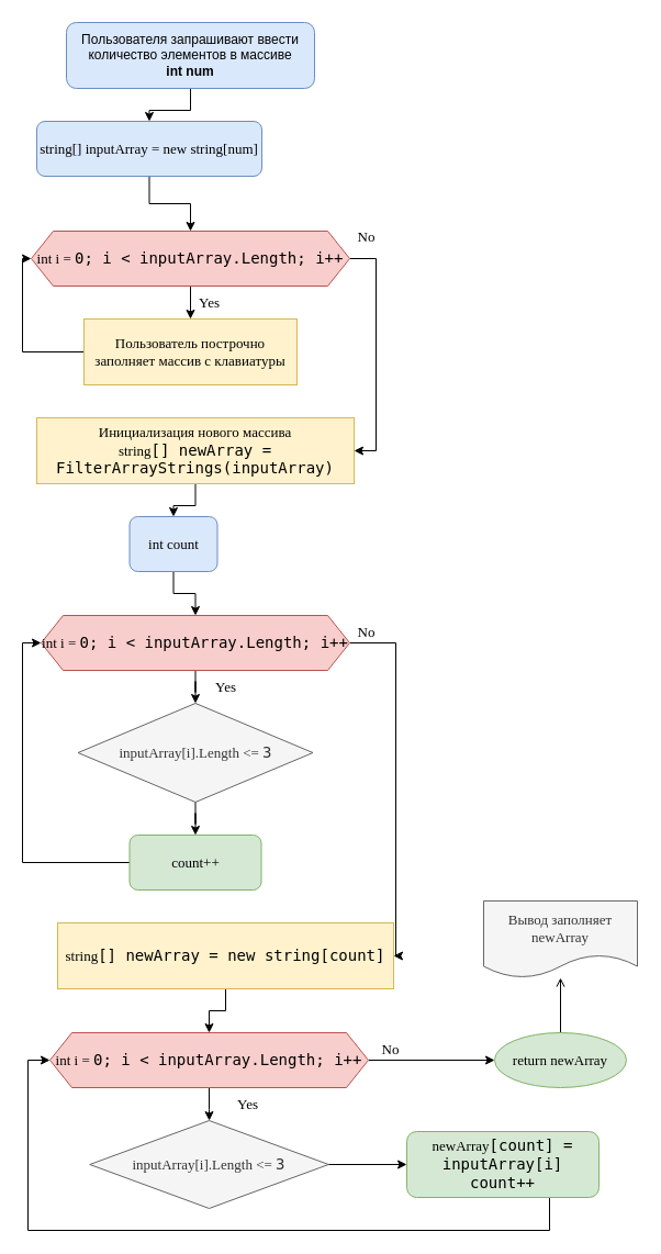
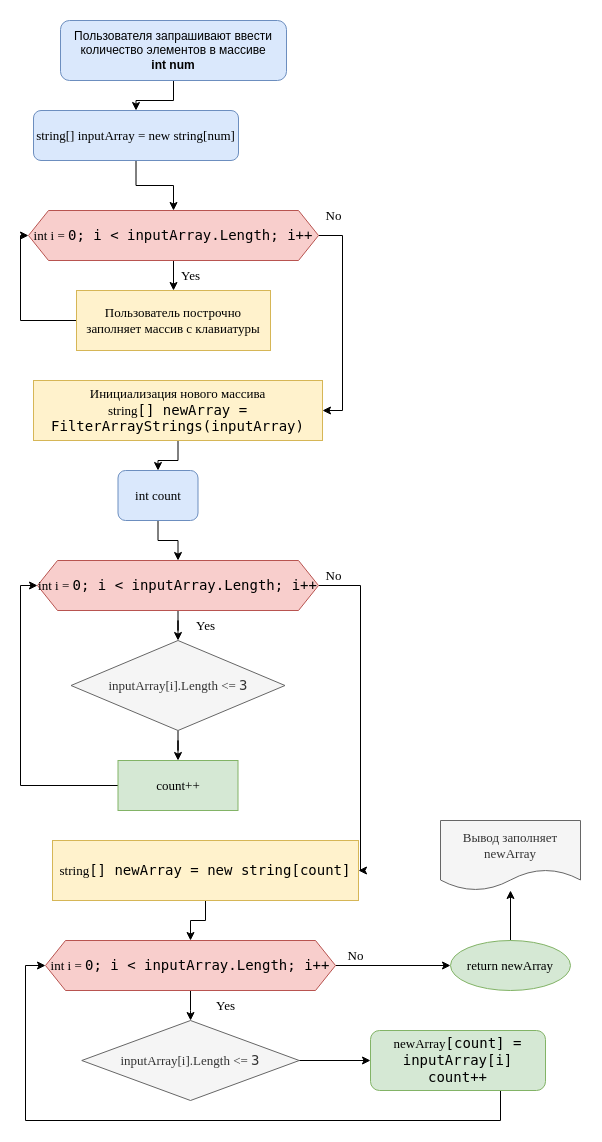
- <mxCell id="19" value="count++" style="rounded=1;whiteSpace=wrap;html=1;labelBackgroundColor=none;fontFamily=Verdana;fontSize=13;fillColor=#d5e8d4;strokeColor=#82b366;" vertex="1" parent="1"><mxGeometry x="117.5" y="760" width="120" height="50" as="geometry" /></mxCell>
+ <mxCell id="19" value="count++" style="whiteSpace=wrap;html=1;labelBackgroundColor=none;fontFamily=Verdana;fontSize=13;fillColor=#d5e8d4;strokeColor=#82b366;rounded=0;" vertex="1" parent="1"><mxGeometry x="117.5" y="760" width="120" height="50" as="geometry" /></mxCell>
- <mxCell id="31" value="" style="edgeStyle=orthogonalEdgeStyle;rounded=0;orthogonalLoop=1;jettySize=auto;html=1;fontFamily=Verdana;fontSize=13;fontColor=#000000;endArrow=open;" edge="1" parent="1" source="32" target="33"><mxGeometry relative="1" as="geometry" /></mxCell>
+ <mxCell id="31" value="" style="edgeStyle=orthogonalEdgeStyle;rounded=0;orthogonalLoop=1;jettySize=auto;html=1;fontFamily=Verdana;fontSize=13;fontColor=#000000;" edge="1" parent="1" source="32" target="33"><mxGeometry relative="1" as="geometry" /></mxCell>
